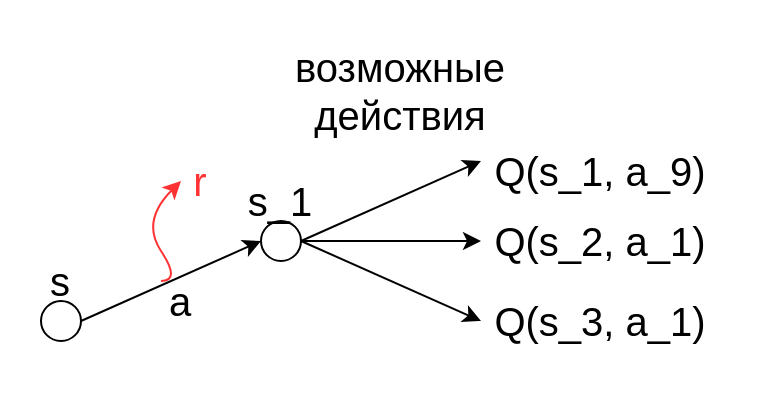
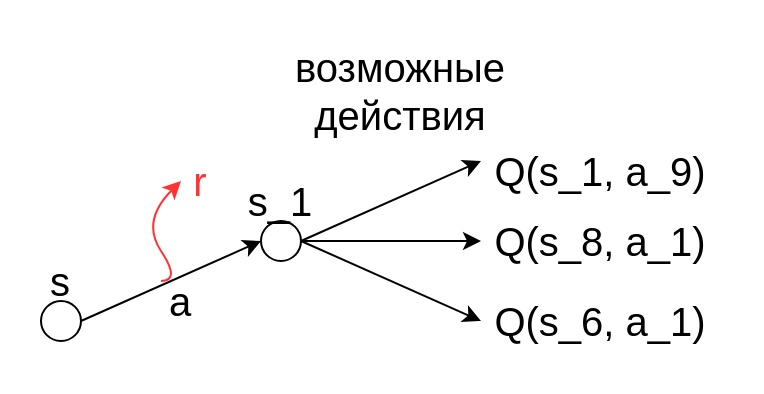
- <mxCell id="14" value="&lt;span style=&quot;font-size: 20px&quot;&gt;Q(s_2, a_1)&lt;/span&gt;" style="text;html=1;strokeColor=none;fillColor=none;align=center;verticalAlign=middle;whiteSpace=wrap;rounded=0;" vertex="1" parent="1"><mxGeometry x="240" y="105" width="120" height="30" as="geometry" /></mxCell>
+ <mxCell id="14" value="&lt;span style=&quot;font-size: 20px&quot;&gt;Q(s_8, a_1)&lt;/span&gt;" style="text;html=1;strokeColor=none;fillColor=none;align=center;verticalAlign=middle;whiteSpace=wrap;rounded=0;" vertex="1" parent="1"><mxGeometry x="240" y="105" width="120" height="30" as="geometry" /></mxCell>
- <mxCell id="15" value="&lt;span style=&quot;font-size: 20px&quot;&gt;Q(s_3, a_1)&lt;/span&gt;" style="text;html=1;strokeColor=none;fillColor=none;align=center;verticalAlign=middle;whiteSpace=wrap;rounded=0;" vertex="1" parent="1"><mxGeometry x="240" y="145" width="120" height="30" as="geometry" /></mxCell>
+ <mxCell id="15" value="&lt;span style=&quot;font-size: 20px&quot;&gt;Q(s_6, a_1)&lt;/span&gt;" style="text;html=1;strokeColor=none;fillColor=none;align=center;verticalAlign=middle;whiteSpace=wrap;rounded=0;" vertex="1" parent="1"><mxGeometry x="240" y="145" width="120" height="30" as="geometry" /></mxCell>
